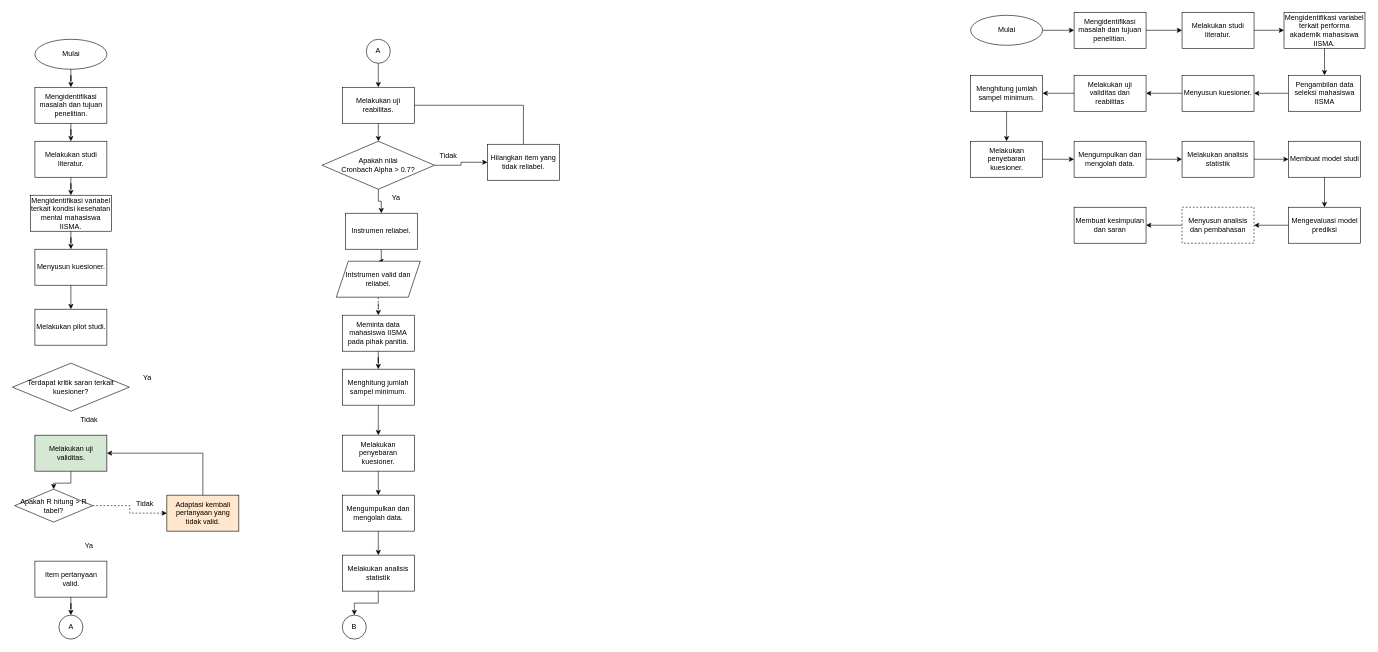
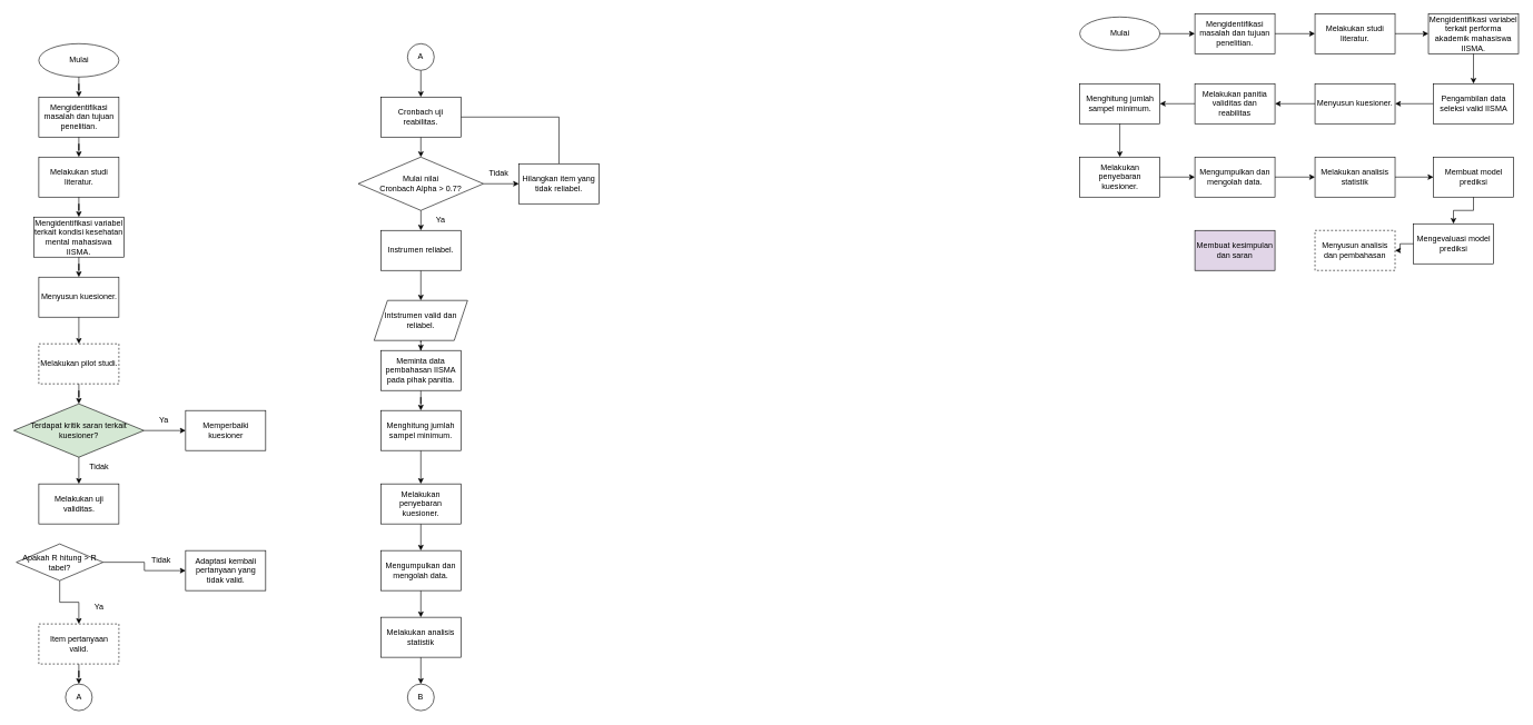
- <mxCell id="71" value="Melakukan uji validitas dan reabilitas" style="rounded=0;whiteSpace=wrap;html=1;" vertex="1" parent="59"><mxGeometry x="172.5" y="105" width="120" height="60" as="geometry" /></mxCell>
+ <mxCell id="71" value="Melakukan panitia validitas dan reabilitas" style="rounded=0;whiteSpace=wrap;html=1;" vertex="1" parent="59"><mxGeometry x="172.5" y="105" width="120" height="60" as="geometry" /></mxCell>
- <mxCell id="69" value="Pengambilan data seleksi mahasiswa IISMA" style="rounded=0;whiteSpace=wrap;html=1;" vertex="1" parent="59"><mxGeometry x="530" y="105" width="120" height="60" as="geometry" /></mxCell>
+ <mxCell id="69" value="Pengambilan data seleksi valid IISMA" style="rounded=0;whiteSpace=wrap;html=1;" vertex="1" parent="59"><mxGeometry x="530" y="105" width="120" height="60" as="geometry" /></mxCell>
- <mxCell id="37" value="Melakukan uji reabilitas." style="rounded=0;whiteSpace=wrap;html=1;" parent="1" vertex="1"><mxGeometry x="570" y="145" width="120" height="60" as="geometry" /></mxCell>
+ <mxCell id="37" value="Cronbach uji reabilitas." style="rounded=0;whiteSpace=wrap;html=1;" parent="1" vertex="1"><mxGeometry x="570" y="145" width="120" height="60" as="geometry" /></mxCell>
- <mxCell id="81" value="Membuat model studi" style="rounded=0;whiteSpace=wrap;html=1;" vertex="1" parent="59"><mxGeometry x="530" y="215" width="120" height="60" as="geometry" /></mxCell>
+ <mxCell id="81" value="Membuat model prediksi" style="rounded=0;whiteSpace=wrap;html=1;" vertex="1" parent="59"><mxGeometry x="530" y="215" width="120" height="60" as="geometry" /></mxCell>
- <mxCell id="41" value="Hilangkan item yang tidak reliabel." style="rounded=0;whiteSpace=wrap;html=1;" parent="1" vertex="1"><mxGeometry x="812" y="240" width="120" height="60" as="geometry" /></mxCell>
+ <mxCell id="41" value="Hilangkan item yang tidak reliabel." style="rounded=0;whiteSpace=wrap;html=1;" parent="1" vertex="1"><mxGeometry x="777" y="245" width="120" height="60" as="geometry" /></mxCell>
- <mxCell id="40" value="&lt;div&gt;Apakah nilai &lt;br&gt;&lt;/div&gt;&lt;div&gt;Cronbach Alpha &amp;gt; 0.7?&lt;/div&gt;" style="rhombus;whiteSpace=wrap;html=1;" parent="1" vertex="1"><mxGeometry x="536.25" y="235" width="187.5" height="80" as="geometry" /></mxCell>
+ <mxCell id="40" value="&lt;div&gt;Mulai nilai &lt;br&gt;&lt;/div&gt;&lt;div&gt;Cronbach Alpha &amp;gt; 0.7?&lt;/div&gt;" style="rhombus;whiteSpace=wrap;html=1;" parent="1" vertex="1"><mxGeometry x="536.25" y="235" width="187.5" height="80" as="geometry" /></mxCell>
- <mxCell id="87" value="Membuat kesimpulan dan saran" style="rounded=0;whiteSpace=wrap;html=1;" vertex="1" parent="59"><mxGeometry x="172.5" y="325" width="120" height="60" as="geometry" /></mxCell>
+ <mxCell id="87" value="Membuat kesimpulan dan saran" style="rounded=0;whiteSpace=wrap;html=1;fillColor=#e1d5e7;" vertex="1" parent="59"><mxGeometry x="172.5" y="325" width="120" height="60" as="geometry" /></mxCell>
- <mxCell id="88" style="edgeStyle=orthogonalEdgeStyle;rounded=0;orthogonalLoop=1;jettySize=auto;html=1;entryX=1;entryY=0.5;entryDx=0;entryDy=0;" edge="1" parent="59" source="85" target="87"><mxGeometry relative="1" as="geometry" /></mxCell>
- <mxCell id="83" value="Mengevaluasi model prediksi" style="rounded=0;whiteSpace=wrap;html=1;" vertex="1" parent="59"><mxGeometry x="530" y="325" width="120" height="60" as="geometry" /></mxCell>
+ <mxCell id="83" value="Mengevaluasi model prediksi" style="rounded=0;whiteSpace=wrap;html=1;" vertex="1" parent="59"><mxGeometry x="500" y="315" width="120" height="60" as="geometry" /></mxCell>
- <mxCell id="44" value="Instrumen reliabel." style="rounded=0;whiteSpace=wrap;html=1;" parent="1" vertex="1"><mxGeometry x="575" y="355" width="120" height="60" as="geometry" /></mxCell>
+ <mxCell id="44" value="Instrumen reliabel." style="rounded=0;whiteSpace=wrap;html=1;" parent="1" vertex="1"><mxGeometry x="570" y="345" width="120" height="60" as="geometry" /></mxCell>
- <mxCell id="47" value="Intstrumen valid dan reliabel." style="shape=parallelogram;perimeter=parallelogramPerimeter;whiteSpace=wrap;html=1;fixedSize=1;" parent="1" vertex="1"><mxGeometry x="560" y="435" width="140" height="60" as="geometry" /></mxCell>
+ <mxCell id="47" value="Intstrumen valid dan reliabel." style="shape=parallelogram;perimeter=parallelogramPerimeter;whiteSpace=wrap;html=1;fixedSize=1;" parent="1" vertex="1"><mxGeometry x="560" y="450" width="140" height="60" as="geometry" /></mxCell>
- <mxCell id="12" value="Melakukan pilot studi." style="rounded=0;whiteSpace=wrap;html=1;" parent="2" vertex="1"><mxGeometry x="37.5" y="450" width="120" height="60" as="geometry" /></mxCell>
+ <mxCell id="12" value="Melakukan pilot studi." style="rounded=0;whiteSpace=wrap;html=1;dashed=1;" parent="2" vertex="1"><mxGeometry x="37.5" y="450" width="120" height="60" as="geometry" /></mxCell>
- <mxCell id="49" value="Meminta data mahasiswa IISMA pada pihak panitia." style="rounded=0;whiteSpace=wrap;html=1;" parent="1" vertex="1"><mxGeometry x="570" y="525" width="120" height="60" as="geometry" /></mxCell>
+ <mxCell id="49" value="Meminta data pembahasan IISMA pada pihak panitia." style="rounded=0;whiteSpace=wrap;html=1;" parent="1" vertex="1"><mxGeometry x="570" y="525" width="120" height="60" as="geometry" /></mxCell>
+ <mxCell id="15" style="edgeStyle=orthogonalEdgeStyle;rounded=0;orthogonalLoop=1;jettySize=auto;html=1;entryX=0.5;entryY=0;entryDx=0;entryDy=0;" parent="2" source="12" target="14" edge="1"><mxGeometry relative="1" as="geometry" /></mxCell>
- <mxCell id="14" value="Terdapat kritik saran terkait kuesioner?" style="rhombus;whiteSpace=wrap;html=1;" parent="2" vertex="1"><mxGeometry y="540" width="195" height="80" as="geometry" /></mxCell>
+ <mxCell id="14" value="Terdapat kritik saran terkait kuesioner?" style="rhombus;whiteSpace=wrap;html=1;fillColor=#d5e8d4;" parent="2" vertex="1"><mxGeometry y="540" width="195" height="80" as="geometry" /></mxCell>
+ <mxCell id="17" style="edgeStyle=orthogonalEdgeStyle;rounded=0;orthogonalLoop=1;jettySize=auto;html=1;entryX=0;entryY=0.5;entryDx=0;entryDy=0;" parent="2" source="14" target="16" edge="1"><mxGeometry relative="1" as="geometry" /></mxCell>
+ <mxCell id="16" value="Memperbaiki kuesioner" style="rounded=0;whiteSpace=wrap;html=1;" parent="2" vertex="1"><mxGeometry x="257.5" y="550" width="120" height="60" as="geometry" /></mxCell>
+ <mxCell id="21" style="edgeStyle=orthogonalEdgeStyle;rounded=0;orthogonalLoop=1;jettySize=auto;html=1;" parent="1" source="14" target="20" edge="1"><mxGeometry relative="1" as="geometry" /></mxCell>
- <mxCell id="20" value="Melakukan uji validitas." style="rounded=0;whiteSpace=wrap;html=1;fillColor=#d5e8d4;" parent="1" vertex="1"><mxGeometry x="57.5" y="725" width="120" height="60" as="geometry" /></mxCell>
+ <mxCell id="20" value="Melakukan uji validitas." style="rounded=0;whiteSpace=wrap;html=1;" parent="1" vertex="1"><mxGeometry x="57.5" y="725" width="120" height="60" as="geometry" /></mxCell>
- <mxCell id="28" style="edgeStyle=orthogonalEdgeStyle;rounded=0;orthogonalLoop=1;jettySize=auto;html=1;entryX=1;entryY=0.5;entryDx=0;entryDy=0;" parent="1" source="29" target="20" edge="1"><mxGeometry relative="1" as="geometry"><Array as="points"><mxPoint x="338" y="755" /></Array></mxGeometry></mxCell>
- <mxCell id="19" style="edgeStyle=orthogonalEdgeStyle;rounded=0;orthogonalLoop=1;jettySize=auto;html=1;" parent="1" source="20" target="25" edge="1"><mxGeometry relative="1" as="geometry" /></mxCell>
- <mxCell id="24" style="edgeStyle=orthogonalEdgeStyle;rounded=0;orthogonalLoop=1;jettySize=auto;html=1;entryX=0;entryY=0.5;entryDx=0;entryDy=0;dashed=1;" parent="1" source="25" target="29" edge="1"><mxGeometry relative="1" as="geometry" /></mxCell>
+ <mxCell id="24" style="edgeStyle=orthogonalEdgeStyle;rounded=0;orthogonalLoop=1;jettySize=auto;html=1;entryX=0;entryY=0.5;entryDx=0;entryDy=0;" parent="1" source="25" target="29" edge="1"><mxGeometry relative="1" as="geometry" /></mxCell>
- <mxCell id="29" value="Adaptasi kembali pertanyaan yang tidak valid." style="rounded=0;whiteSpace=wrap;html=1;fillColor=#ffe6cc;" parent="1" vertex="1"><mxGeometry x="277.5" y="825" width="120" height="60" as="geometry" /></mxCell>
+ <mxCell id="29" value="Adaptasi kembali pertanyaan yang tidak valid." style="rounded=0;whiteSpace=wrap;html=1;" parent="1" vertex="1"><mxGeometry x="277.5" y="825" width="120" height="60" as="geometry" /></mxCell>
+ <mxCell id="23" style="edgeStyle=orthogonalEdgeStyle;rounded=0;orthogonalLoop=1;jettySize=auto;html=1;" parent="1" source="25" target="27" edge="1"><mxGeometry relative="1" as="geometry" /></mxCell>
- <mxCell id="27" value="Item pertanyaan valid." style="rounded=0;whiteSpace=wrap;html=1;" parent="1" vertex="1"><mxGeometry x="57.5" y="935" width="120" height="60" as="geometry" /></mxCell>
+ <mxCell id="27" value="Item pertanyaan valid." style="rounded=0;whiteSpace=wrap;html=1;dashed=1;" parent="1" vertex="1"><mxGeometry x="57.5" y="935" width="120" height="60" as="geometry" /></mxCell>
- <mxCell id="58" value="B" style="ellipse;whiteSpace=wrap;html=1;aspect=fixed;" parent="1" vertex="1"><mxGeometry x="570" y="1025" width="40" height="40" as="geometry" /></mxCell>
+ <mxCell id="58" value="B" style="ellipse;whiteSpace=wrap;html=1;aspect=fixed;" parent="1" vertex="1"><mxGeometry x="610" y="1025" width="40" height="40" as="geometry" /></mxCell>
